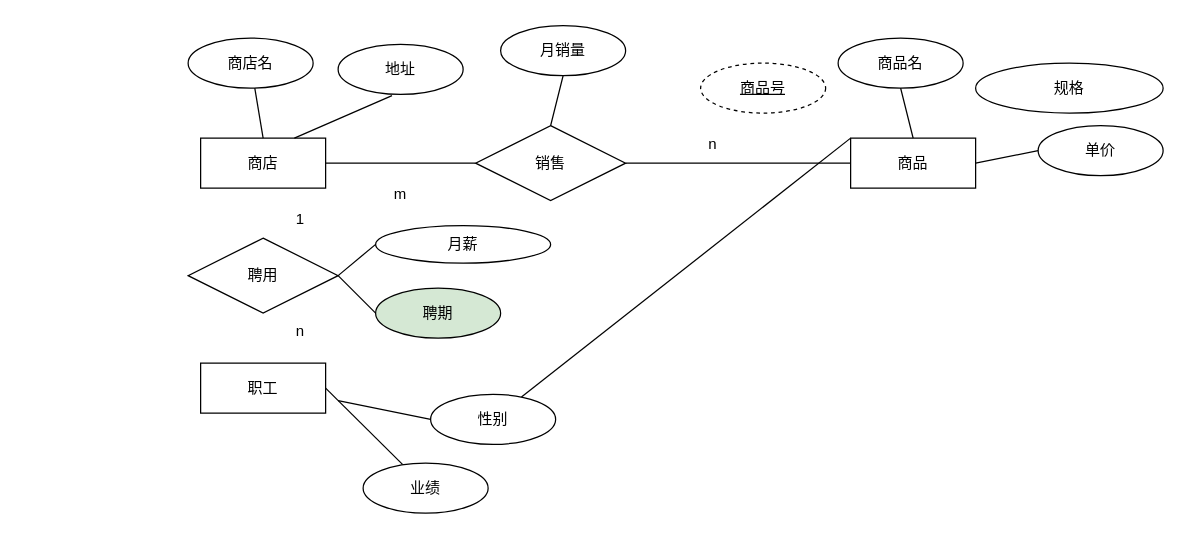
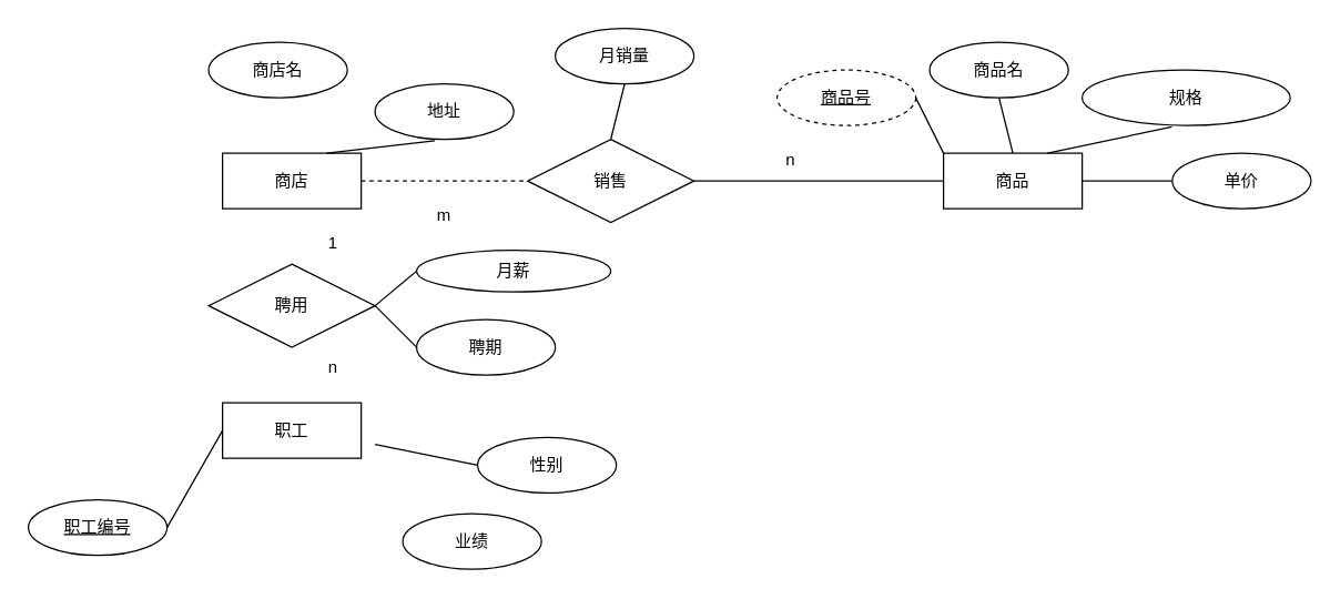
- <mxCell id="4" value="地址" style="ellipse;whiteSpace=wrap;html=1;align=center;" vertex="1" parent="1"><mxGeometry x="270" y="35" width="100" height="40" as="geometry" /></mxCell>
+ <mxCell id="4" value="地址" style="ellipse;whiteSpace=wrap;html=1;align=center;" vertex="1" parent="1"><mxGeometry x="270" y="60" width="100" height="40" as="geometry" /></mxCell>
- <mxCell id="6" value="" style="endArrow=none;html=1;exitX=0.5;exitY=0;exitDx=0;exitDy=0;" edge="1" parent="1" source="2" target="3"><mxGeometry width="50" height="50" relative="1" as="geometry"><mxPoint x="420" y="70" as="sourcePoint" /><mxPoint x="470" y="20" as="targetPoint" /></mxGeometry></mxCell>
+ <mxCell id="11" value="" style="endArrow=none;html=1;exitX=0.75;exitY=0;exitDx=0;exitDy=0;entryX=0.431;entryY=1.025;entryDx=0;entryDy=0;entryPerimeter=0;" edge="1" parent="1" source="7" target="10"><mxGeometry width="50" height="50" relative="1" as="geometry"><mxPoint x="930" y="60" as="sourcePoint" /><mxPoint x="980" y="10" as="targetPoint" /></mxGeometry></mxCell>
- <mxCell id="14" value="单价" style="ellipse;whiteSpace=wrap;html=1;align=center;" vertex="1" parent="1"><mxGeometry x="830" y="100" width="100" height="40" as="geometry" /></mxCell>
+ <mxCell id="14" value="单价" style="ellipse;whiteSpace=wrap;html=1;align=center;" vertex="1" parent="1"><mxGeometry x="845" y="110" width="100" height="40" as="geometry" /></mxCell>
- <mxCell id="24" value="" style="endArrow=none;html=1;exitX=1;exitY=0.5;exitDx=0;exitDy=0;entryX=0;entryY=0.5;entryDx=0;entryDy=0;" edge="1" parent="1" source="2" target="23"><mxGeometry width="50" height="50" relative="1" as="geometry"><mxPoint x="420" y="240" as="sourcePoint" /><mxPoint x="470" y="190" as="targetPoint" /></mxGeometry></mxCell>
+ <mxCell id="24" value="" style="endArrow=none;html=1;exitX=1;exitY=0.5;exitDx=0;exitDy=0;entryX=0;entryY=0.5;entryDx=0;entryDy=0;dashed=1;" edge="1" parent="1" source="2" target="23"><mxGeometry width="50" height="50" relative="1" as="geometry"><mxPoint x="420" y="240" as="sourcePoint" /><mxPoint x="470" y="190" as="targetPoint" /></mxGeometry></mxCell>
- <mxCell id="13" value="" style="endArrow=none;html=1;exitX=0;exitY=0;exitDx=0;exitDy=0;" edge="1" parent="1" source="7" target="18"><mxGeometry width="50" height="50" relative="1" as="geometry"><mxPoint x="930" y="60" as="sourcePoint" /><mxPoint x="980" y="10" as="targetPoint" /></mxGeometry></mxCell>
+ <mxCell id="13" value="" style="endArrow=none;html=1;entryX=1;entryY=0.5;entryDx=0;entryDy=0;exitX=0;exitY=0;exitDx=0;exitDy=0;" edge="1" parent="1" source="7" target="8"><mxGeometry width="50" height="50" relative="1" as="geometry"><mxPoint x="930" y="60" as="sourcePoint" /><mxPoint x="980" y="10" as="targetPoint" /></mxGeometry></mxCell>
- <mxCell id="33" value="聘期" style="ellipse;whiteSpace=wrap;html=1;align=center;fillColor=#d5e8d4;" vertex="1" parent="1"><mxGeometry x="300" y="230" width="100" height="40" as="geometry" /></mxCell>
+ <mxCell id="33" value="聘期" style="ellipse;whiteSpace=wrap;html=1;align=center;" vertex="1" parent="1"><mxGeometry x="300" y="230" width="100" height="40" as="geometry" /></mxCell>
- <mxCell id="22" value="" style="endArrow=none;html=1;exitX=1;exitY=0.5;exitDx=0;exitDy=0;entryX=0.315;entryY=0.025;entryDx=0;entryDy=0;entryPerimeter=0;" edge="1" parent="1" source="16" target="21"><mxGeometry width="50" height="50" relative="1" as="geometry"><mxPoint x="60" y="260" as="sourcePoint" /><mxPoint x="110" y="210" as="targetPoint" /></mxGeometry></mxCell>
+ <mxCell id="20" value="" style="endArrow=none;html=1;entryX=1;entryY=0.5;entryDx=0;entryDy=0;exitX=0;exitY=0.5;exitDx=0;exitDy=0;" edge="1" parent="1" source="16" target="17"><mxGeometry width="50" height="50" relative="1" as="geometry"><mxPoint x="430" y="260" as="sourcePoint" /><mxPoint x="480" y="210" as="targetPoint" /></mxGeometry></mxCell>
+ <mxCell id="17" value="&lt;u&gt;职工编号&lt;/u&gt;" style="ellipse;whiteSpace=wrap;html=1;align=center;" vertex="1" parent="1"><mxGeometry x="20" y="360" width="100" height="40" as="geometry" /></mxCell>
